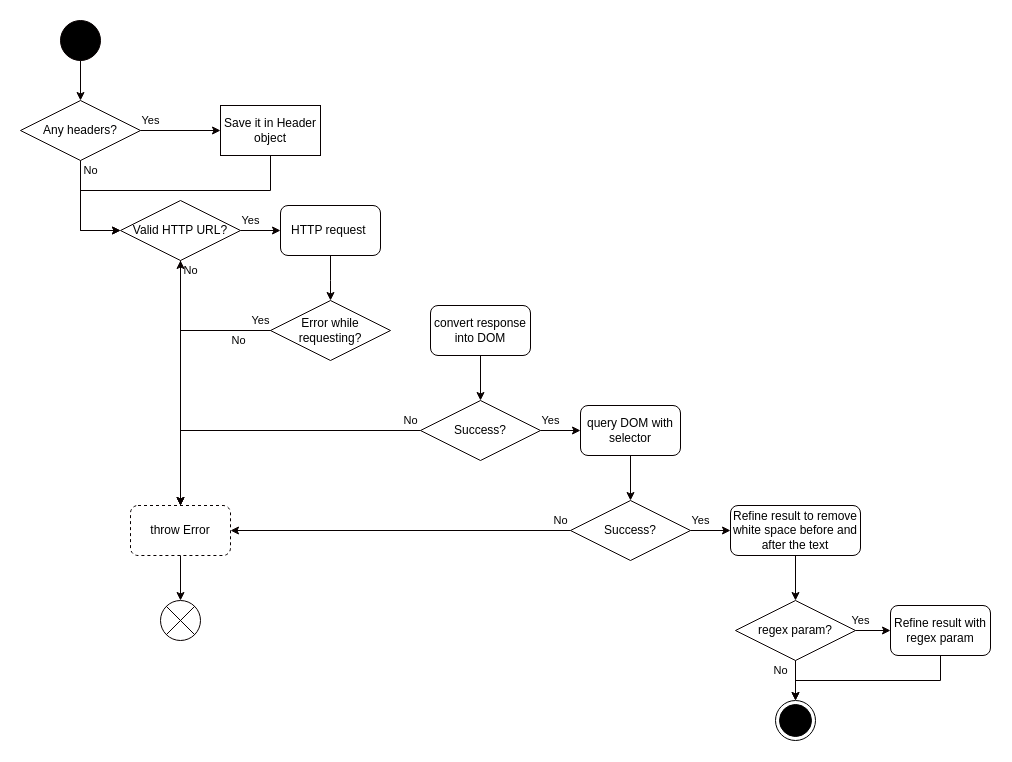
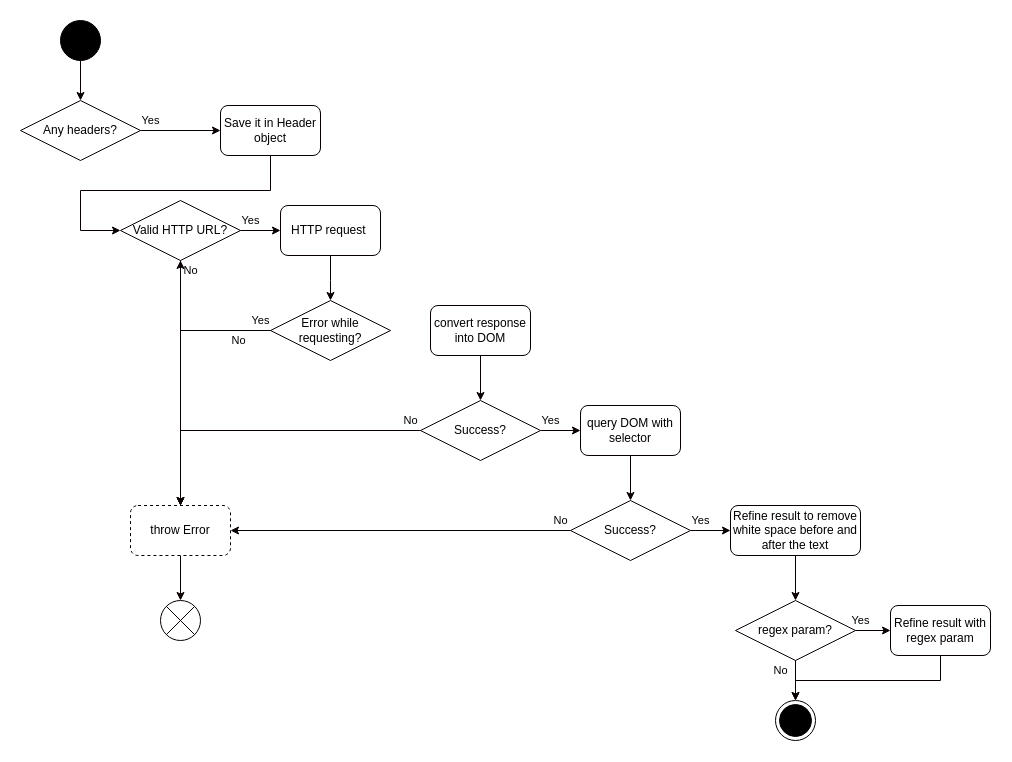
- <mxCell id="4" value="Save it in Header object" style="whiteSpace=wrap;html=1;strokeColor=#080000;fillColor=none;rounded=0;" vertex="1" parent="1"><mxGeometry x="220" y="105" width="100" height="50" as="geometry" /></mxCell>
+ <mxCell id="4" value="Save it in Header object" style="whiteSpace=wrap;html=1;strokeColor=#080000;rounded=1;fillColor=none;" vertex="1" parent="1"><mxGeometry x="220" y="105" width="100" height="50" as="geometry" /></mxCell>
- <mxCell id="34" value="No" style="edgeStyle=orthogonalEdgeStyle;rounded=0;orthogonalLoop=1;jettySize=auto;html=1;entryX=0;entryY=0.5;entryDx=0;entryDy=0;strokeColor=#080000;labelBackgroundColor=none;" edge="1" parent="1" source="35" target="37"><mxGeometry x="-0.818" y="10" relative="1" as="geometry"><mxPoint as="offset" /></mxGeometry></mxCell>
